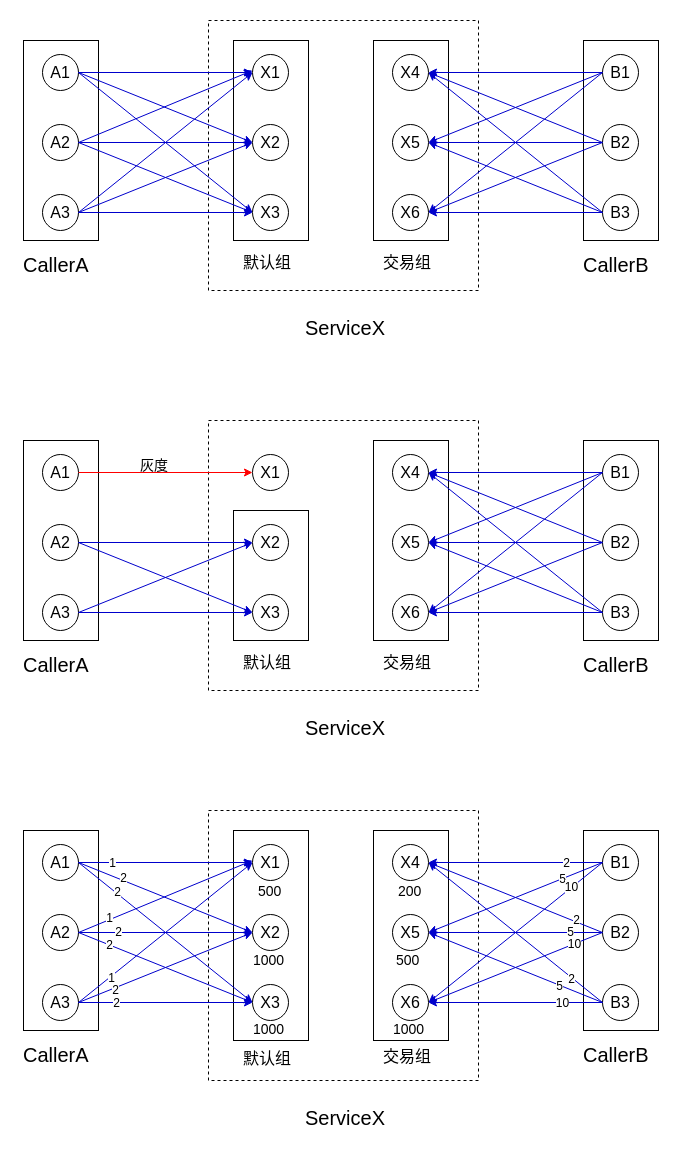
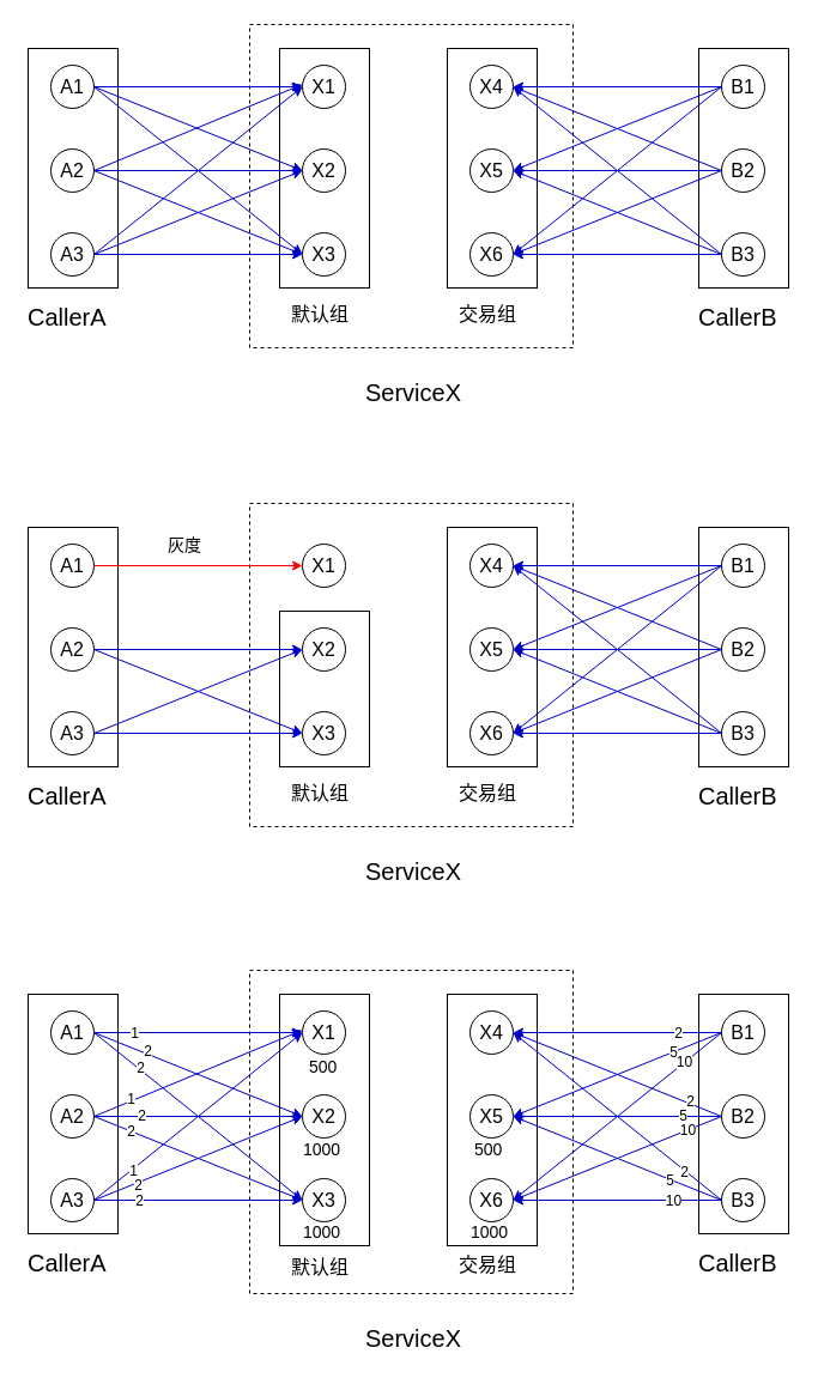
- <mxCell id="78" value="&lt;font style=&quot;font-size: 14px&quot;&gt;灰度&lt;/font&gt;" style="text;html=1;resizable=0;points=[];autosize=1;align=left;verticalAlign=top;spacingTop=-4;" vertex="1" parent="1"><mxGeometry x="138" y="454" width="40" height="20" as="geometry" /></mxCell>
+ <mxCell id="78" value="&lt;font style=&quot;font-size: 14px&quot;&gt;灰度&lt;/font&gt;" style="text;html=1;resizable=0;points=[];autosize=1;align=left;verticalAlign=top;spacingTop=-4;" vertex="1" parent="1"><mxGeometry x="138" y="444" width="40" height="20" as="geometry" /></mxCell>
- <mxCell id="140" value="&lt;font style=&quot;font-size: 14px&quot;&gt;200&lt;/font&gt;" style="text;html=1;resizable=0;points=[];autosize=1;align=left;verticalAlign=top;spacingTop=-4;" vertex="1" parent="1"><mxGeometry x="396" y="880" width="40" height="20" as="geometry" /></mxCell>
